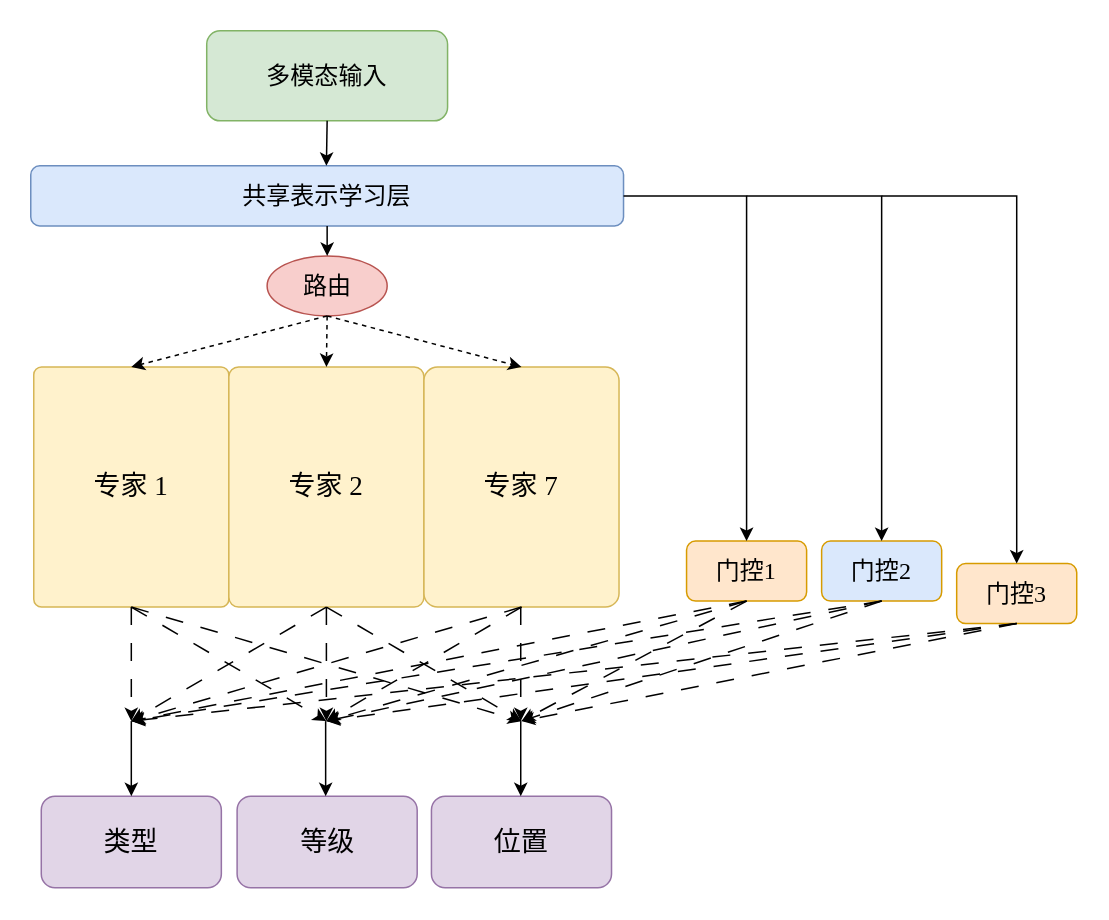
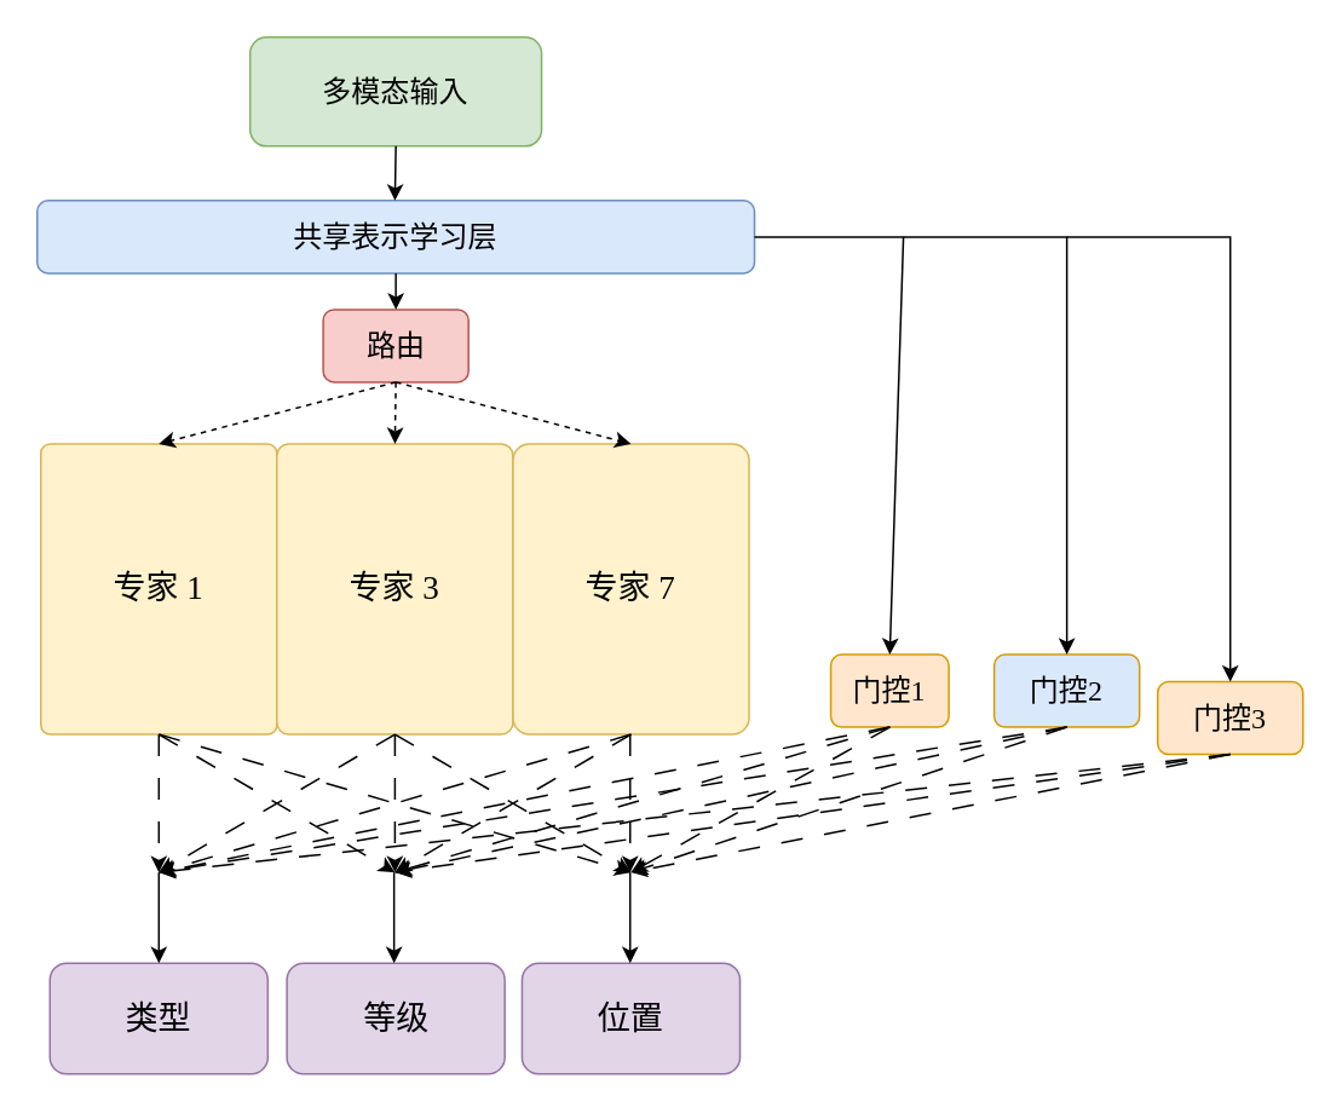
- <mxCell id="8" value="&lt;font size=&quot;3&quot; face=&quot;Times New Roman&quot;&gt;路由&lt;/font&gt;" style="ellipse;whiteSpace=wrap;html=1;fillColor=#f8cecc;strokeColor=#b85450;" vertex="1" parent="1"><mxGeometry x="177.5" y="170" width="80" height="40" as="geometry" /></mxCell>
+ <mxCell id="8" value="&lt;font size=&quot;3&quot; face=&quot;Times New Roman&quot;&gt;路由&lt;/font&gt;" style="rounded=1;whiteSpace=wrap;html=1;fillColor=#f8cecc;strokeColor=#b85450;" vertex="1" parent="1"><mxGeometry x="177.5" y="170" width="80" height="40" as="geometry" /></mxCell>
- <mxCell id="4" value="&lt;font face=&quot;Times New Roman&quot; style=&quot;font-size: 18px;&quot;&gt;专家 2&lt;/font&gt;" style="rounded=1;whiteSpace=wrap;html=1;fillColor=#fff2cc;strokeColor=#d6b656;arcSize=5;" vertex="1" parent="1"><mxGeometry x="152" y="244" width="130" height="160" as="geometry" /></mxCell>
+ <mxCell id="4" value="&lt;font face=&quot;Times New Roman&quot; style=&quot;font-size: 18px;&quot;&gt;专家 3&lt;/font&gt;" style="rounded=1;whiteSpace=wrap;html=1;fillColor=#fff2cc;strokeColor=#d6b656;arcSize=5;" vertex="1" parent="1"><mxGeometry x="152" y="244" width="130" height="160" as="geometry" /></mxCell>
- <mxCell id="16" value="&lt;font size=&quot;3&quot; face=&quot;Times New Roman&quot;&gt;门控1&lt;/font&gt;" style="rounded=1;whiteSpace=wrap;html=1;fillColor=#ffe6cc;strokeColor=#d79b00;" vertex="1" parent="1"><mxGeometry x="457" y="360" width="80" height="40" as="geometry" /></mxCell>
+ <mxCell id="16" value="&lt;font size=&quot;3&quot; face=&quot;Times New Roman&quot;&gt;门控1&lt;/font&gt;" style="rounded=1;whiteSpace=wrap;html=1;fillColor=#ffe6cc;strokeColor=#d79b00;" vertex="1" parent="1"><mxGeometry x="457" y="360" width="65" height="40" as="geometry" /></mxCell>
